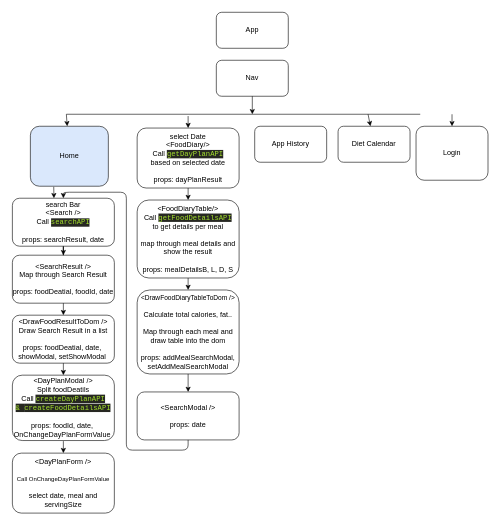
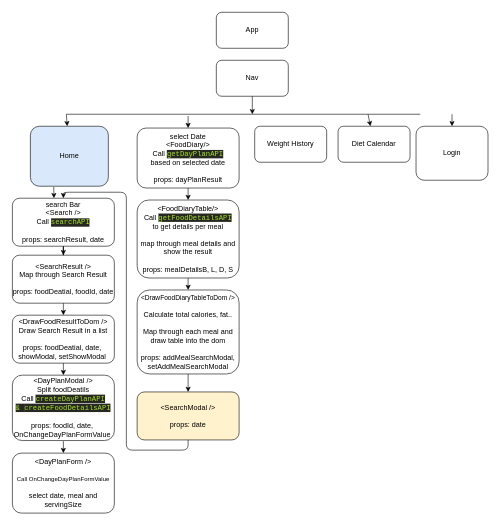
- <mxCell id="5" value="App History" style="rounded=1;whiteSpace=wrap;html=1;" vertex="1" parent="1"><mxGeometry x="424" y="210" width="120" height="60" as="geometry" /></mxCell>
+ <mxCell id="5" value="Weight History" style="rounded=1;whiteSpace=wrap;html=1;" vertex="1" parent="1"><mxGeometry x="424" y="210" width="120" height="60" as="geometry" /></mxCell>
- <mxCell id="26" value="&amp;lt;SearchModal /&amp;gt;&lt;br&gt;&lt;br&gt;props: date" style="rounded=1;whiteSpace=wrap;html=1;" vertex="1" parent="1"><mxGeometry x="228" y="653" width="170" height="80" as="geometry" /></mxCell>
+ <mxCell id="26" value="&amp;lt;SearchModal /&amp;gt;&lt;br&gt;&lt;br&gt;props: date" style="rounded=1;whiteSpace=wrap;html=1;fillColor=#fff2cc;" vertex="1" parent="1"><mxGeometry x="228" y="653" width="170" height="80" as="geometry" /></mxCell>
